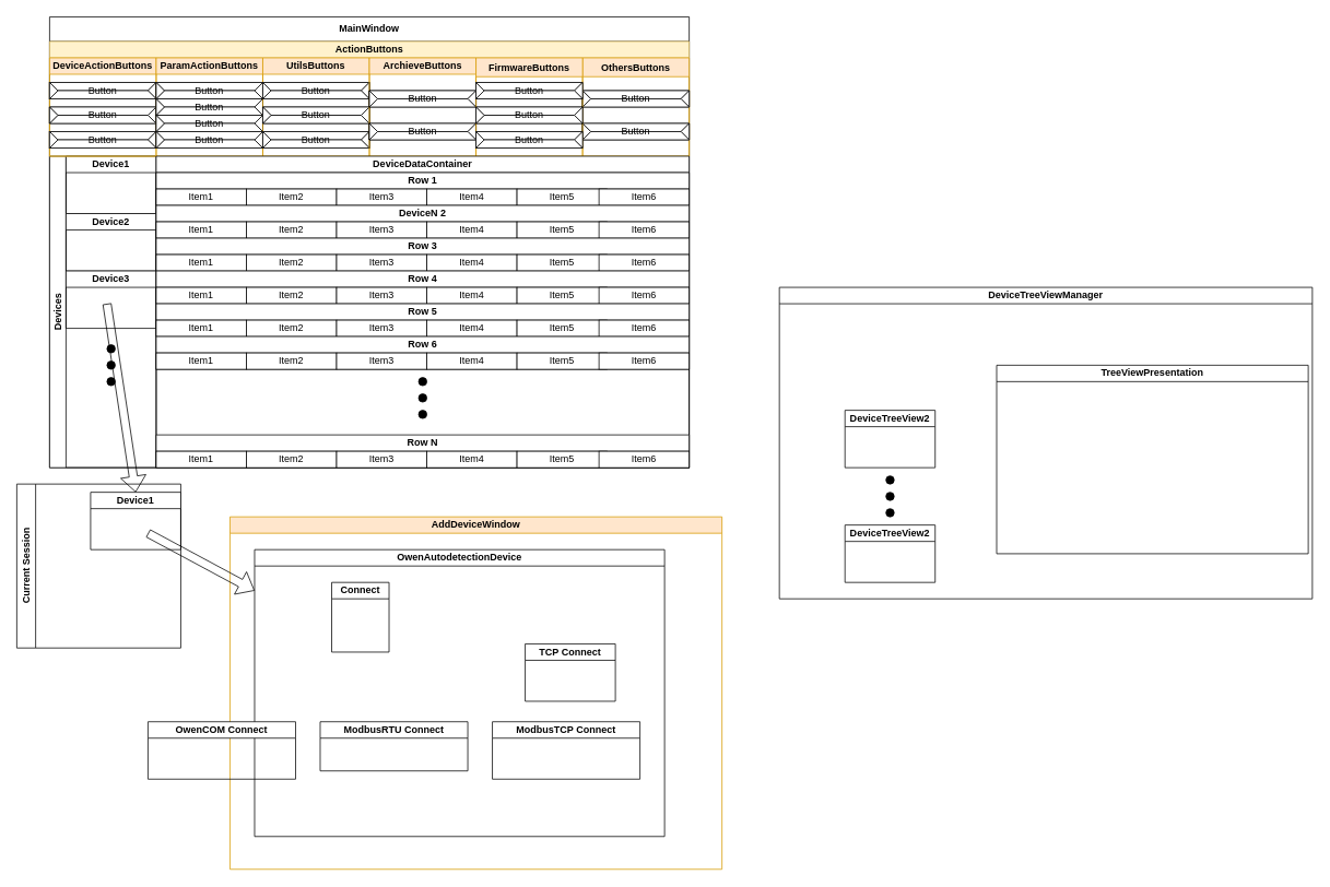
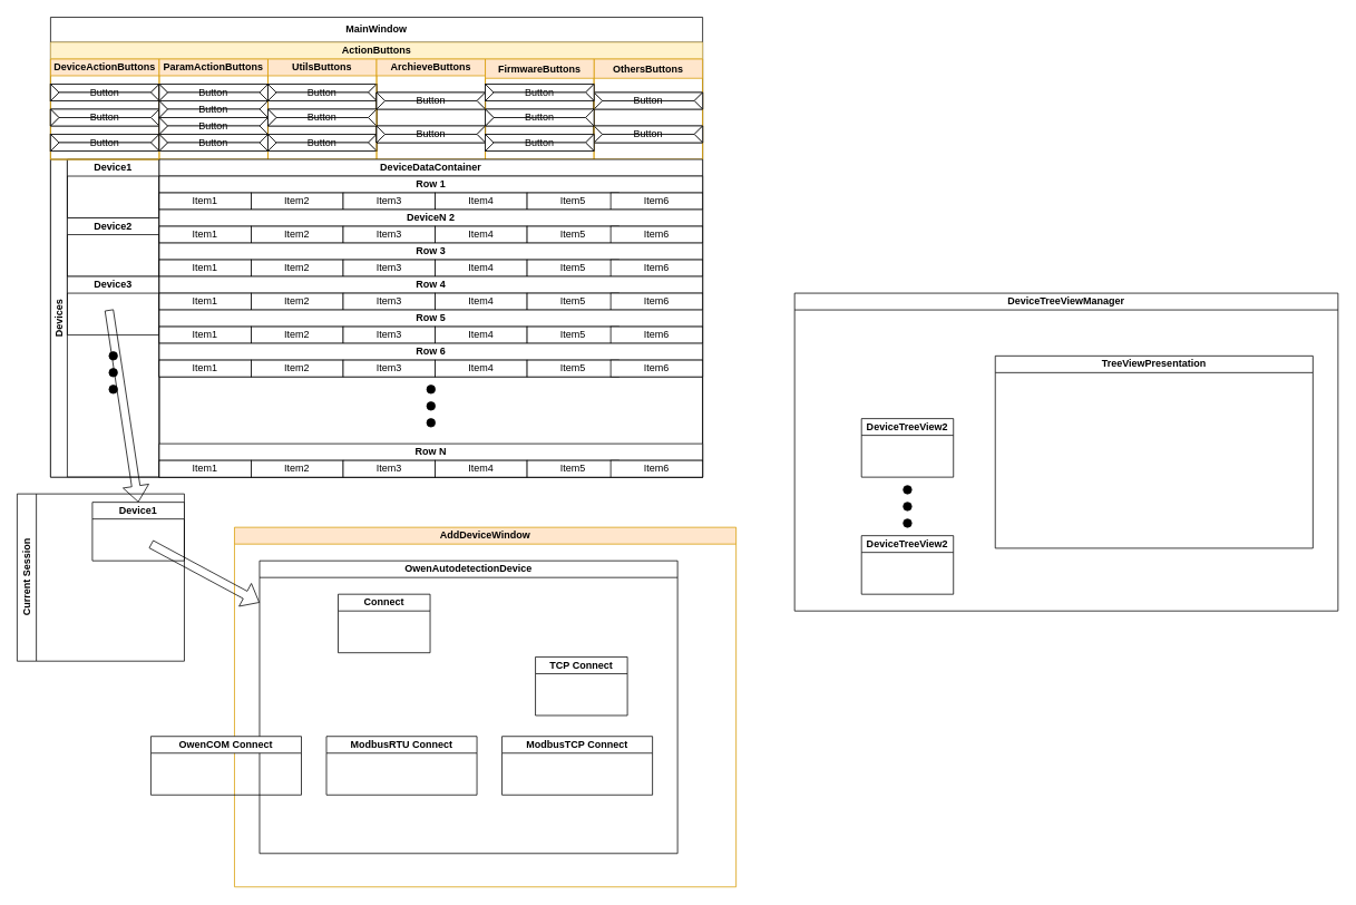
- <mxCell id="105" value="TreeViewPresentation" style="swimlane;whiteSpace=wrap;html=1;startSize=20;" parent="99" vertex="1"><mxGeometry x="265" y="95" width="380" height="230" as="geometry"><mxRectangle x="130" y="170" width="160" height="30" as="alternateBounds" /></mxGeometry></mxCell>
+ <mxCell id="105" value="TreeViewPresentation" style="swimlane;whiteSpace=wrap;html=1;startSize=20;" parent="99" vertex="1"><mxGeometry x="240" y="75" width="380" height="230" as="geometry"><mxRectangle x="130" y="170" width="160" height="30" as="alternateBounds" /></mxGeometry></mxCell>
- <mxCell id="94" value="Connect" style="swimlane;whiteSpace=wrap;html=1;startSize=20;" parent="93" vertex="1"><mxGeometry x="94" y="40" width="70" height="85" as="geometry" /></mxCell>
+ <mxCell id="94" value="Connect" style="swimlane;whiteSpace=wrap;html=1;startSize=20;" parent="93" vertex="1"><mxGeometry x="94" y="40" width="110" height="70" as="geometry" /></mxCell>
- <mxCell id="97" value="ModbusRTU Connect" style="swimlane;whiteSpace=wrap;html=1;startSize=20;" parent="93" vertex="1"><mxGeometry x="80" y="210" width="180" height="60" as="geometry"><mxRectangle x="290" y="210" width="120" height="30" as="alternateBounds" /></mxGeometry></mxCell>
+ <mxCell id="97" value="ModbusRTU Connect" style="swimlane;whiteSpace=wrap;html=1;startSize=20;" parent="93" vertex="1"><mxGeometry x="80" y="210" width="180" height="70" as="geometry"><mxRectangle x="290" y="210" width="120" height="30" as="alternateBounds" /></mxGeometry></mxCell>
